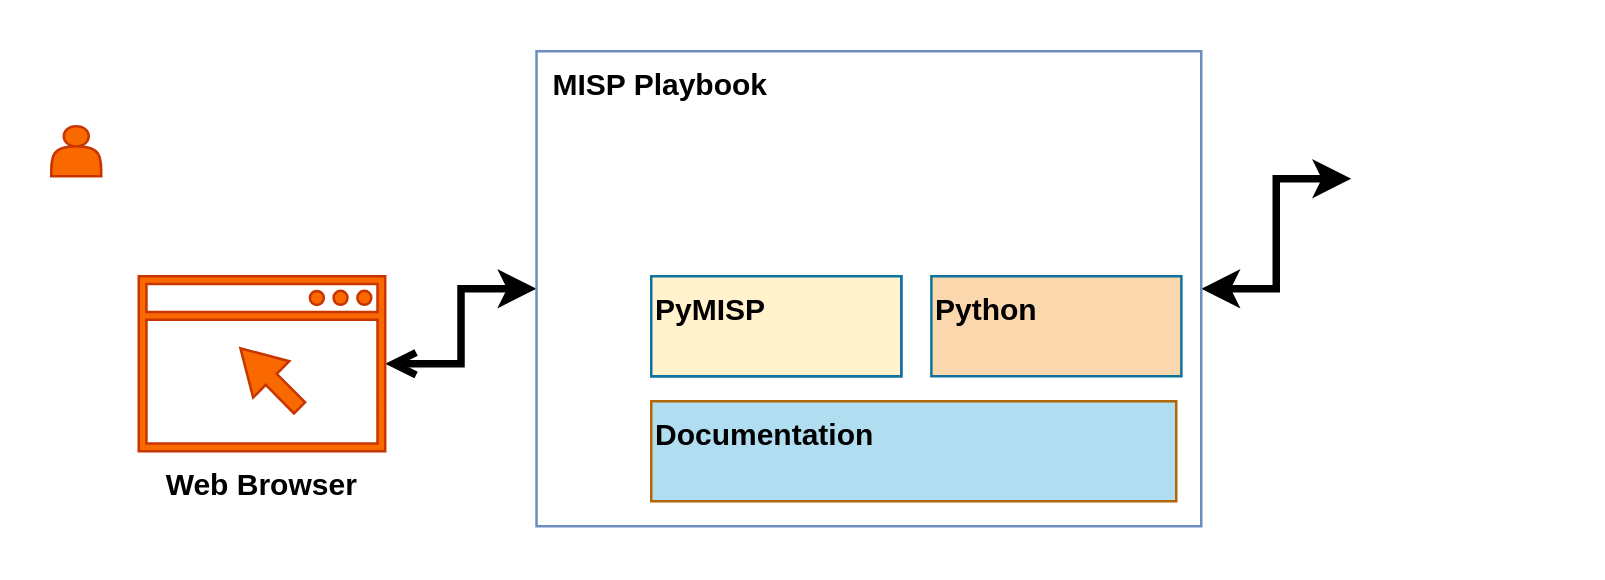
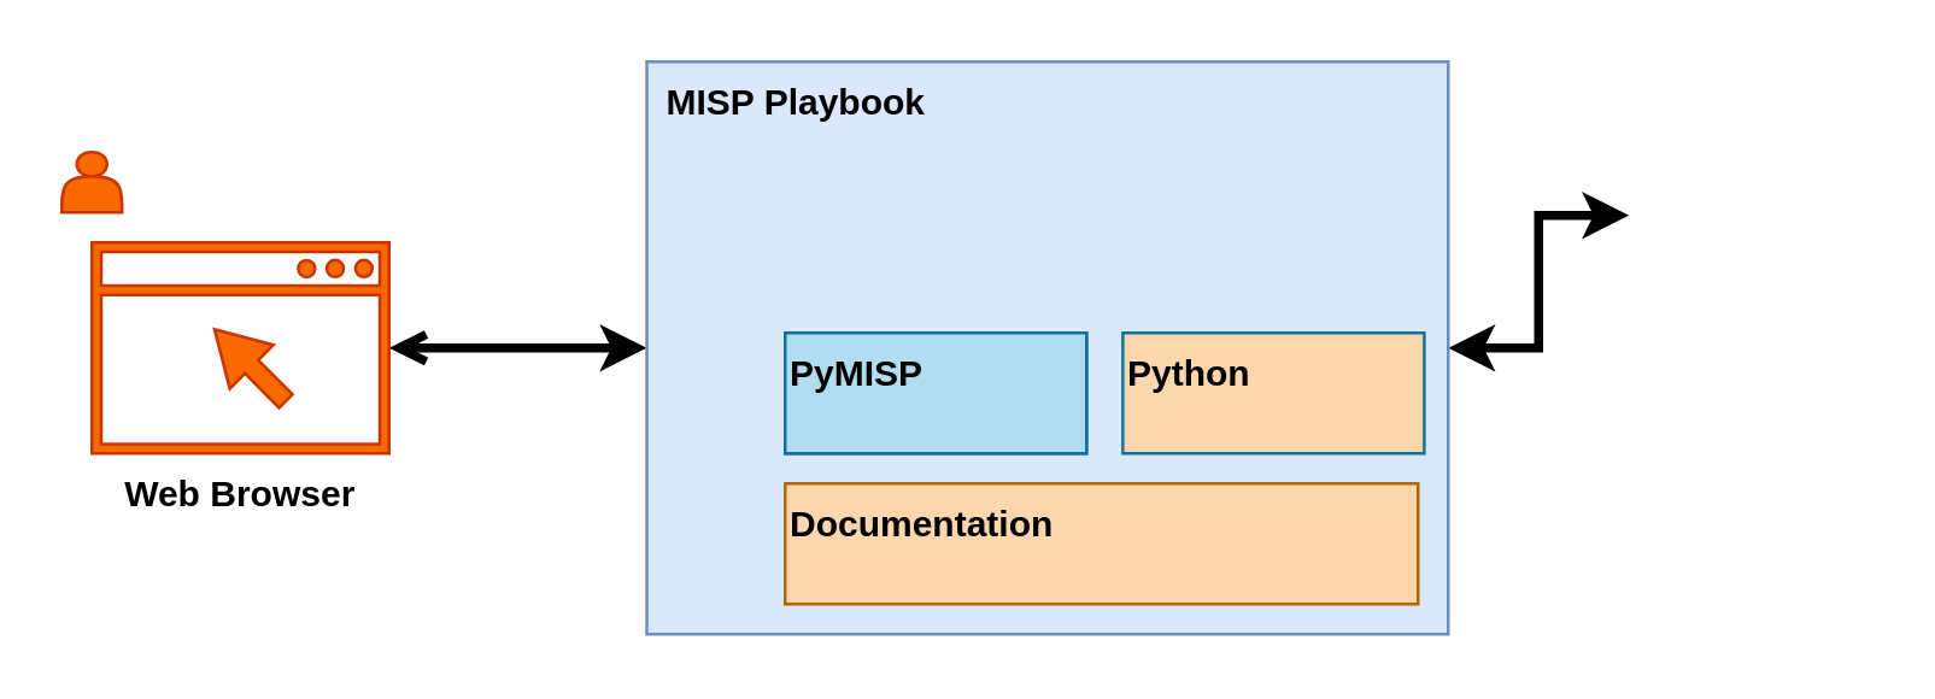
- <mxCell id="5" value="&lt;span style=&quot;font-weight: 700;&quot;&gt;MISP Playbook&lt;/span&gt;" style="rounded=0;whiteSpace=wrap;html=1;fillColor=#ffffff;strokeColor=#6c8ebf;align=left;verticalAlign=top;spacingLeft=5;" parent="1" vertex="1"><mxGeometry x="214.11" y="20" width="265.89" height="190" as="geometry" /></mxCell>
+ <mxCell id="5" value="&lt;span style=&quot;font-weight: 700;&quot;&gt;MISP Playbook&lt;/span&gt;" style="rounded=0;whiteSpace=wrap;html=1;fillColor=#dae8fc;strokeColor=#6c8ebf;align=left;verticalAlign=top;spacingLeft=5;" parent="1" vertex="1"><mxGeometry x="214.11" y="20" width="265.89" height="190" as="geometry" /></mxCell>
- <mxCell id="7" value="&lt;b&gt;PyMISP&lt;/b&gt;" style="rounded=0;whiteSpace=wrap;html=1;fillColor=#fff2cc;strokeColor=#10739e;align=left;verticalAlign=top;" parent="6" vertex="1"><mxGeometry width="100" height="40" as="geometry" /></mxCell>
+ <mxCell id="7" value="&lt;b&gt;PyMISP&lt;/b&gt;" style="rounded=0;whiteSpace=wrap;html=1;fillColor=#b1ddf0;strokeColor=#10739e;align=left;verticalAlign=top;" parent="6" vertex="1"><mxGeometry width="100" height="40" as="geometry" /></mxCell>
- <mxCell id="15" value="Web Browser" style="sketch=0;pointerEvents=1;shadow=0;dashed=0;html=1;strokeColor=#C73500;fillColor=#fa6800;aspect=fixed;labelPosition=center;verticalLabelPosition=bottom;verticalAlign=top;align=center;outlineConnect=0;shape=mxgraph.vvd.web_browser;fontSize=12;fontStyle=1;fontColor=#000000;" parent="1" vertex="1"><mxGeometry x="55" y="110" width="98.59" height="70" as="geometry" /></mxCell>
+ <mxCell id="15" value="Web Browser" style="sketch=0;pointerEvents=1;shadow=0;dashed=0;html=1;strokeColor=#C73500;fillColor=#fa6800;aspect=fixed;labelPosition=center;verticalLabelPosition=bottom;verticalAlign=top;align=center;outlineConnect=0;shape=mxgraph.vvd.web_browser;fontSize=12;fontStyle=1;fontColor=#000000;" parent="1" vertex="1"><mxGeometry x="30" y="80" width="98.59" height="70" as="geometry" /></mxCell>
- <mxCell id="13" value="&lt;b&gt;Documentation&lt;/b&gt;" style="rounded=0;whiteSpace=wrap;html=1;fillColor=#b1ddf0;strokeColor=#b46504;align=left;verticalAlign=top;" parent="1" vertex="1"><mxGeometry x="260" y="160" width="210" height="40" as="geometry" /></mxCell>
+ <mxCell id="13" value="&lt;b&gt;Documentation&lt;/b&gt;" style="rounded=0;whiteSpace=wrap;html=1;fillColor=#fad7ac;strokeColor=#b46504;align=left;verticalAlign=top;" parent="1" vertex="1"><mxGeometry x="260" y="160" width="210" height="40" as="geometry" /></mxCell>
